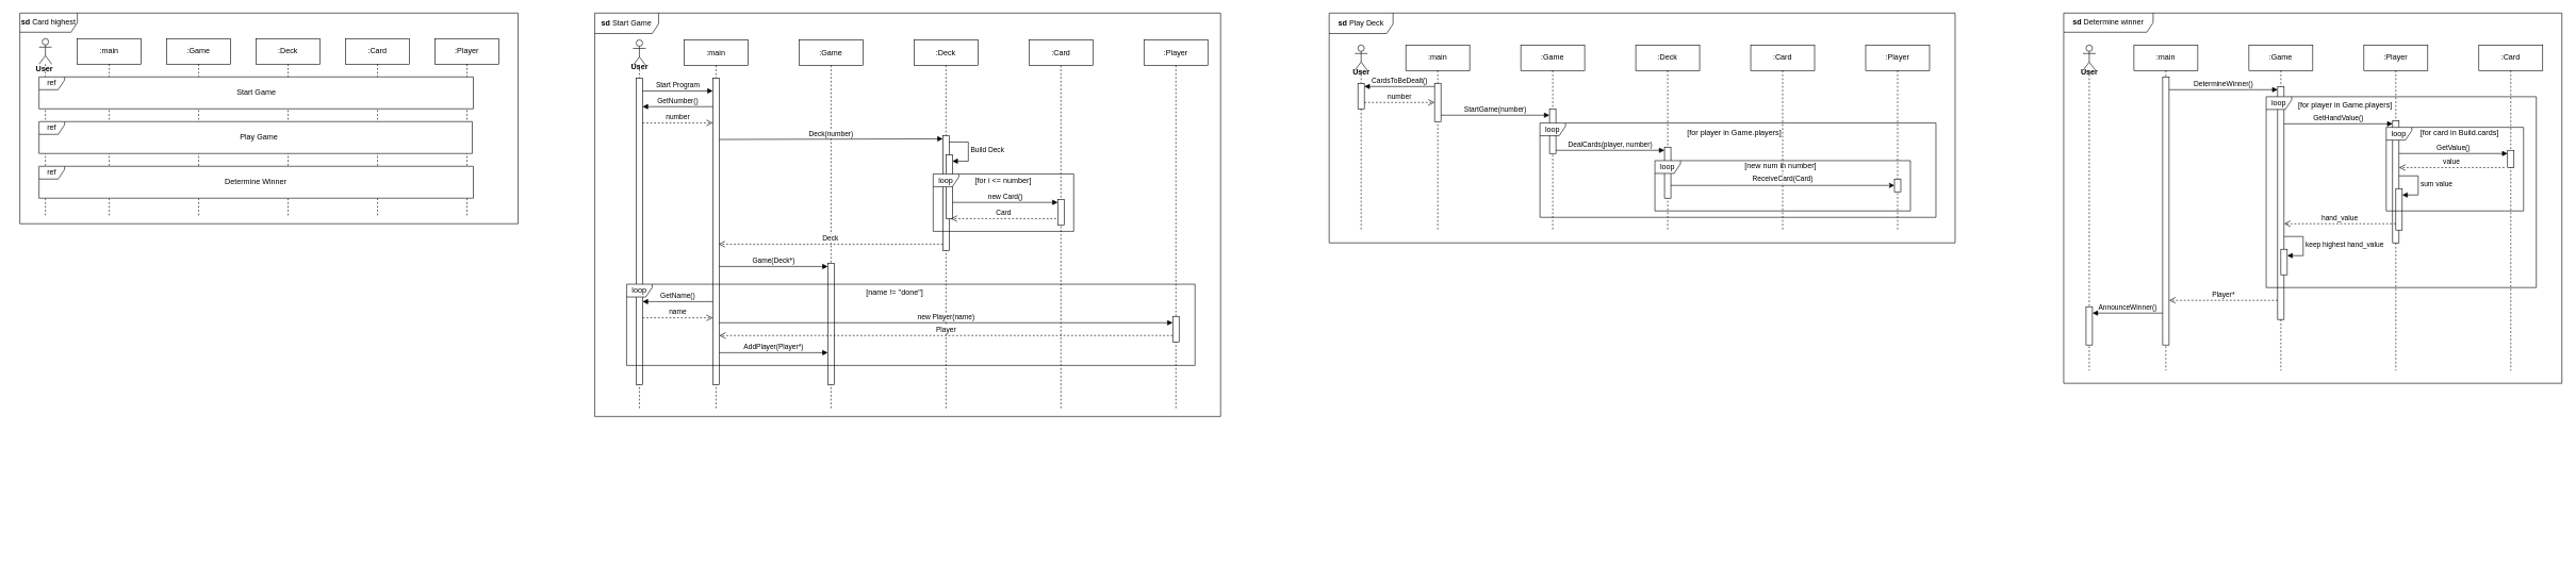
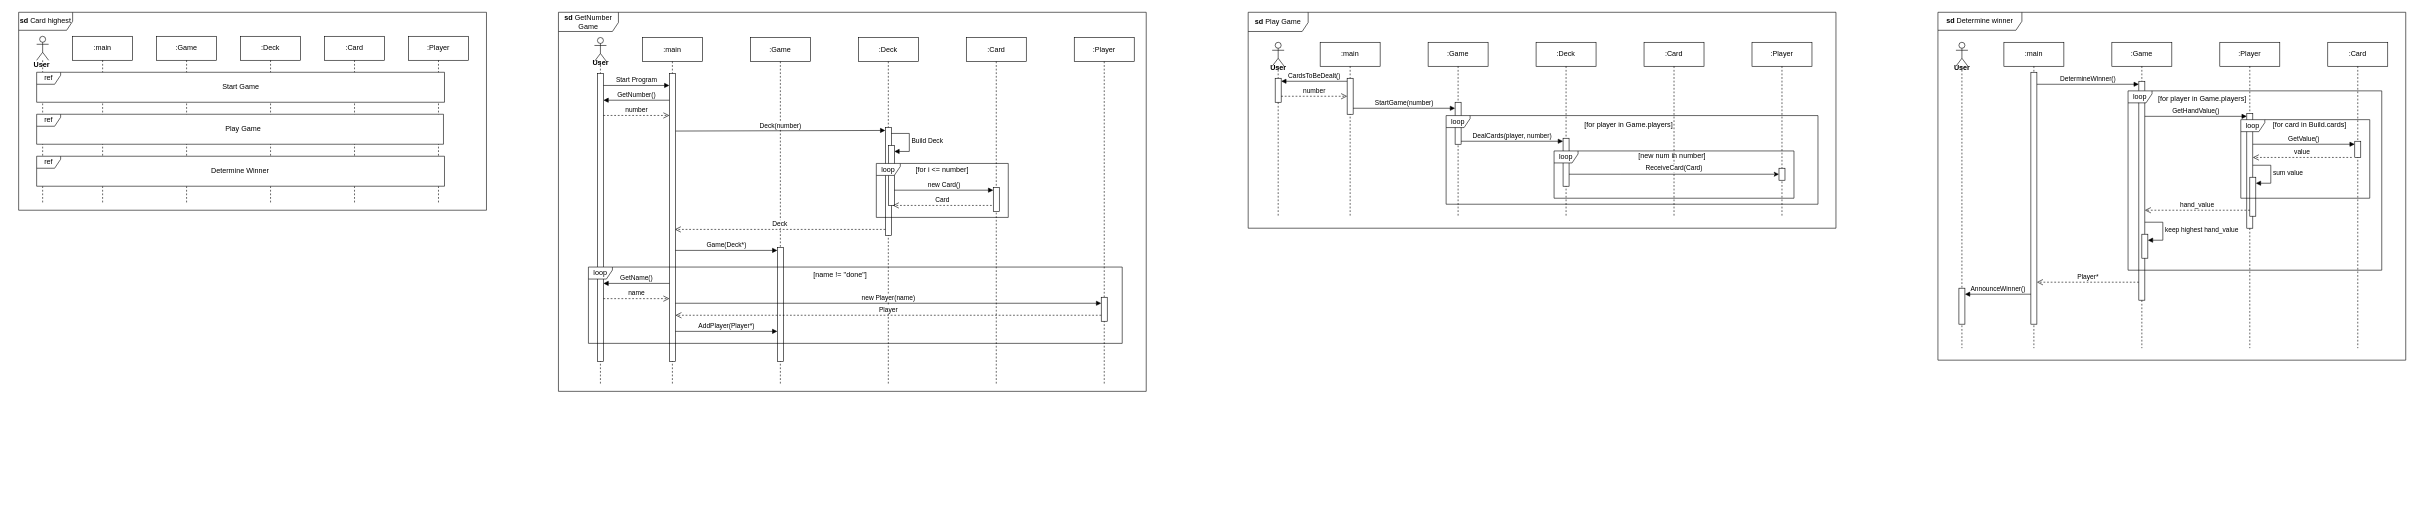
- <mxCell id="56" value="&lt;b&gt;sd&lt;/b&gt;&amp;nbsp;Start Game" style="shape=umlFrame;whiteSpace=wrap;html=1;pointerEvents=0;width=100;height=32;" parent="2" vertex="1"><mxGeometry x="910" width="980" height="632" as="geometry" /></mxCell>
+ <mxCell id="56" value="&lt;b&gt;sd&lt;/b&gt;&amp;nbsp;GetNumber Game" style="shape=umlFrame;whiteSpace=wrap;html=1;pointerEvents=0;width=100;height=32;" parent="2" vertex="1"><mxGeometry x="910" width="980" height="632" as="geometry" /></mxCell>
- <mxCell id="64" value="&lt;b&gt;sd&lt;/b&gt;&amp;nbsp;Play Deck" style="shape=umlFrame;whiteSpace=wrap;html=1;pointerEvents=0;width=100;height=32;" parent="2" vertex="1"><mxGeometry x="2060" width="980" height="360" as="geometry" /></mxCell>
+ <mxCell id="64" value="&lt;b&gt;sd&lt;/b&gt;&amp;nbsp;Play Game" style="shape=umlFrame;whiteSpace=wrap;html=1;pointerEvents=0;width=100;height=32;" parent="2" vertex="1"><mxGeometry x="2060" width="980" height="360" as="geometry" /></mxCell>
